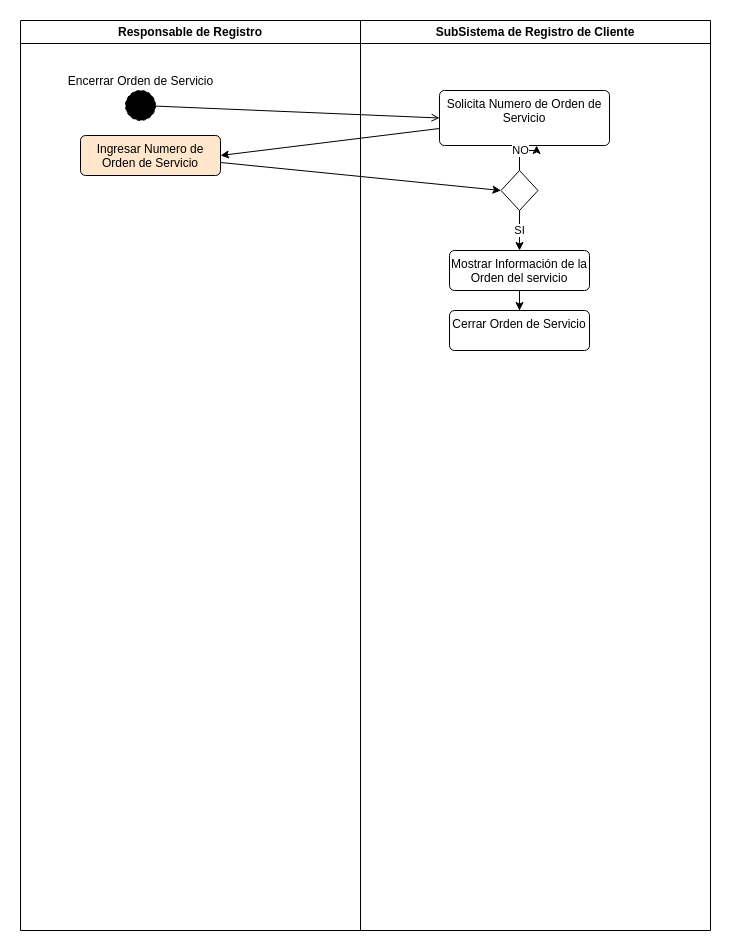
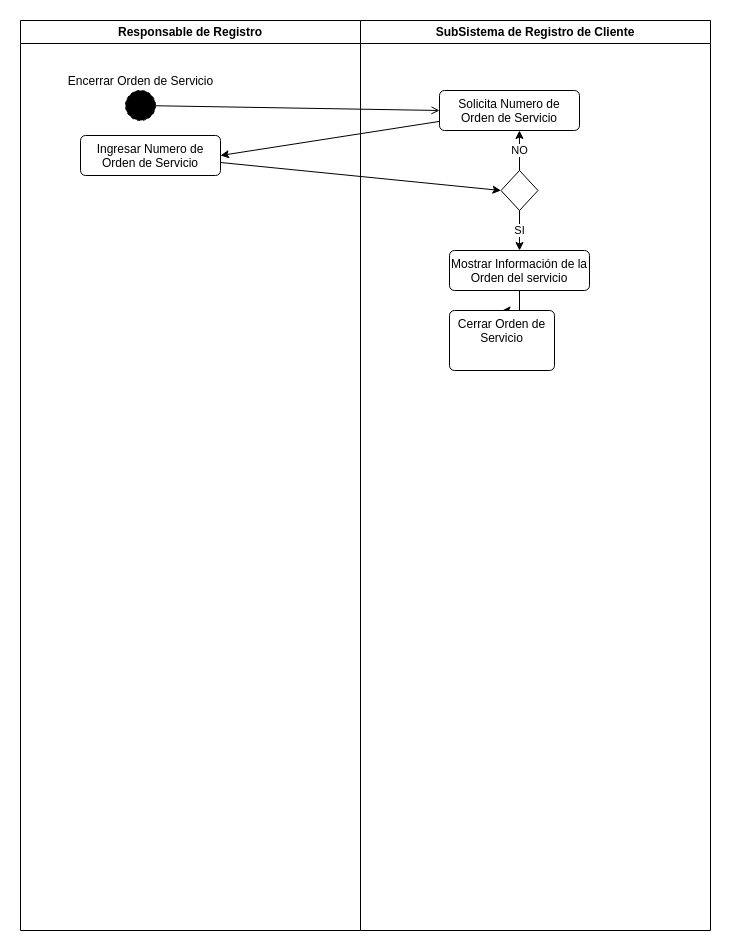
- <mxCell id="7" value="Solicita Numero de Orden de Servicio" style="html=1;align=center;verticalAlign=top;rounded=1;absoluteArcSize=1;arcSize=10;dashed=0;whiteSpace=wrap;" vertex="1" parent="3"><mxGeometry x="79" y="70" width="170" height="55" as="geometry" /></mxCell>
+ <mxCell id="7" value="Solicita Numero de Orden de Servicio" style="html=1;align=center;verticalAlign=top;rounded=1;absoluteArcSize=1;arcSize=10;dashed=0;whiteSpace=wrap;" vertex="1" parent="3"><mxGeometry x="79" y="70" width="140" height="40" as="geometry" /></mxCell>
- <mxCell id="9" value="Ingresar Numero de Orden de Servicio" style="html=1;align=center;verticalAlign=top;rounded=1;absoluteArcSize=1;arcSize=10;dashed=0;whiteSpace=wrap;fillColor=#ffe6cc;" vertex="1" parent="3"><mxGeometry x="-280" y="115" width="140" height="40" as="geometry" /></mxCell>
+ <mxCell id="9" value="Ingresar Numero de Orden de Servicio" style="html=1;align=center;verticalAlign=top;rounded=1;absoluteArcSize=1;arcSize=10;dashed=0;whiteSpace=wrap;" vertex="1" parent="3"><mxGeometry x="-280" y="115" width="140" height="40" as="geometry" /></mxCell>
- <mxCell id="14" value="Cerrar Orden de Servicio" style="html=1;align=center;verticalAlign=top;rounded=1;absoluteArcSize=1;arcSize=10;dashed=0;whiteSpace=wrap;" vertex="1" parent="3"><mxGeometry x="89" y="290" width="140" height="40" as="geometry" /></mxCell>
+ <mxCell id="14" value="Cerrar Orden de Servicio" style="html=1;align=center;verticalAlign=top;rounded=1;absoluteArcSize=1;arcSize=10;dashed=0;whiteSpace=wrap;" vertex="1" parent="3"><mxGeometry x="89" y="290" width="105" height="60" as="geometry" /></mxCell>
